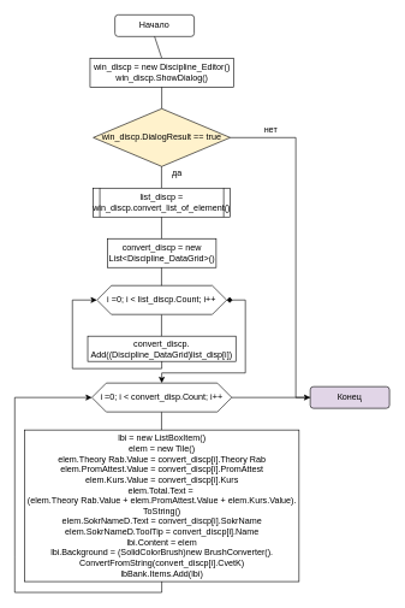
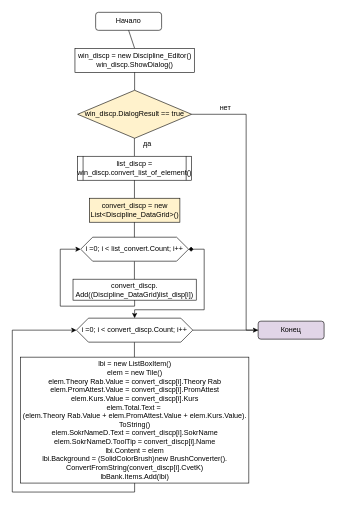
- <mxCell id="13" value="convert_discp = new List&amp;lt;Discipline_DataGrid&amp;gt;()" style="rounded=0;whiteSpace=wrap;html=1;" parent="1" vertex="1"><mxGeometry x="148.5" y="330" width="151" height="40" as="geometry" /></mxCell>
+ <mxCell id="13" value="convert_discp = new List&amp;lt;Discipline_DataGrid&amp;gt;()" style="rounded=0;whiteSpace=wrap;html=1;fillColor=#fff2cc;" parent="1" vertex="1"><mxGeometry x="148.5" y="330" width="151" height="40" as="geometry" /></mxCell>
- <mxCell id="22" value="&lt;span&gt;i =0; i &amp;lt; list_discp.Count; i++&lt;/span&gt;" style="shape=hexagon;perimeter=hexagonPerimeter2;whiteSpace=wrap;html=1;fixedSize=1;" parent="1" vertex="1"><mxGeometry x="134.01" y="395" width="180" height="40" as="geometry" /></mxCell>
+ <mxCell id="22" value="&lt;span&gt;i =0; i &amp;lt; list_convert.Count; i++&lt;/span&gt;" style="shape=hexagon;perimeter=hexagonPerimeter2;whiteSpace=wrap;html=1;fixedSize=1;" parent="1" vertex="1"><mxGeometry x="134.01" y="395" width="180" height="40" as="geometry" /></mxCell>
- <mxCell id="23" value="i =0; i &amp;lt; convert_disp.Count; i++" style="shape=hexagon;perimeter=hexagonPerimeter2;whiteSpace=wrap;html=1;fixedSize=1;" parent="1" vertex="1"><mxGeometry x="127" y="530" width="194.01" height="40" as="geometry" /></mxCell>
+ <mxCell id="23" value="i =0; i &amp;lt; convert_discp.Count; i++" style="shape=hexagon;perimeter=hexagonPerimeter2;whiteSpace=wrap;html=1;fixedSize=1;" parent="1" vertex="1"><mxGeometry x="127" y="530" width="194.01" height="40" as="geometry" /></mxCell>
